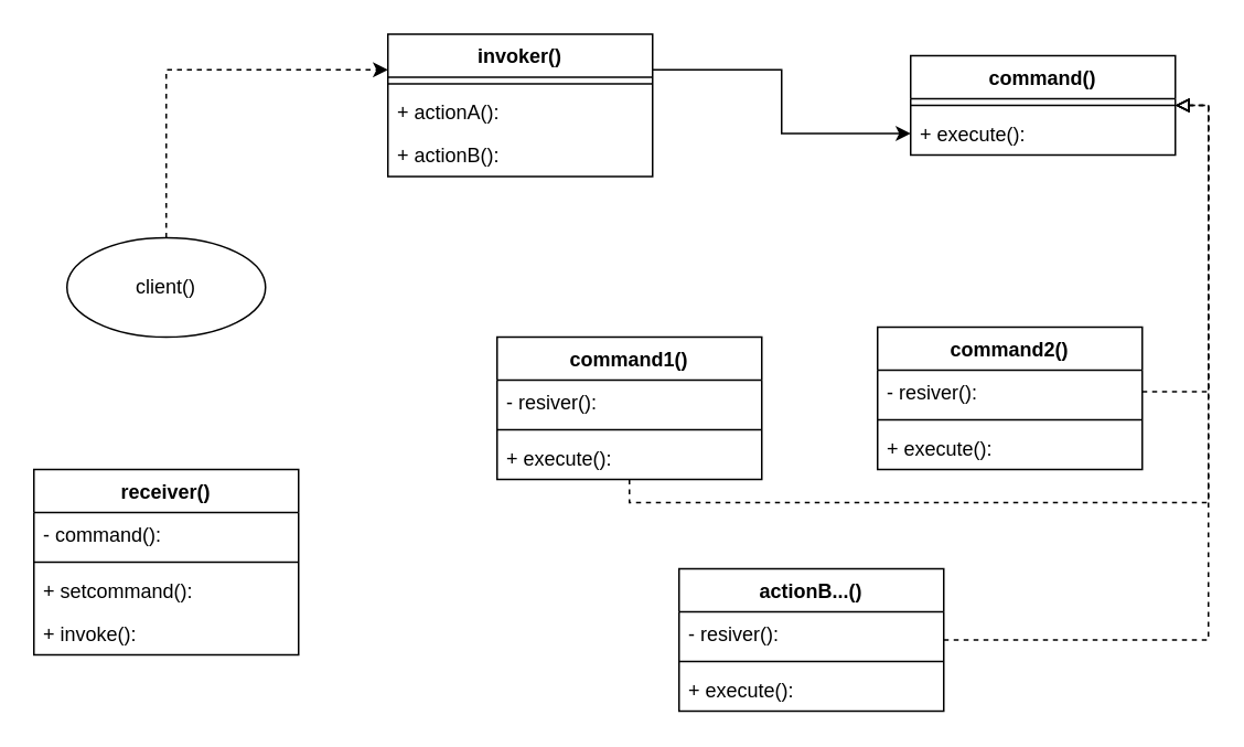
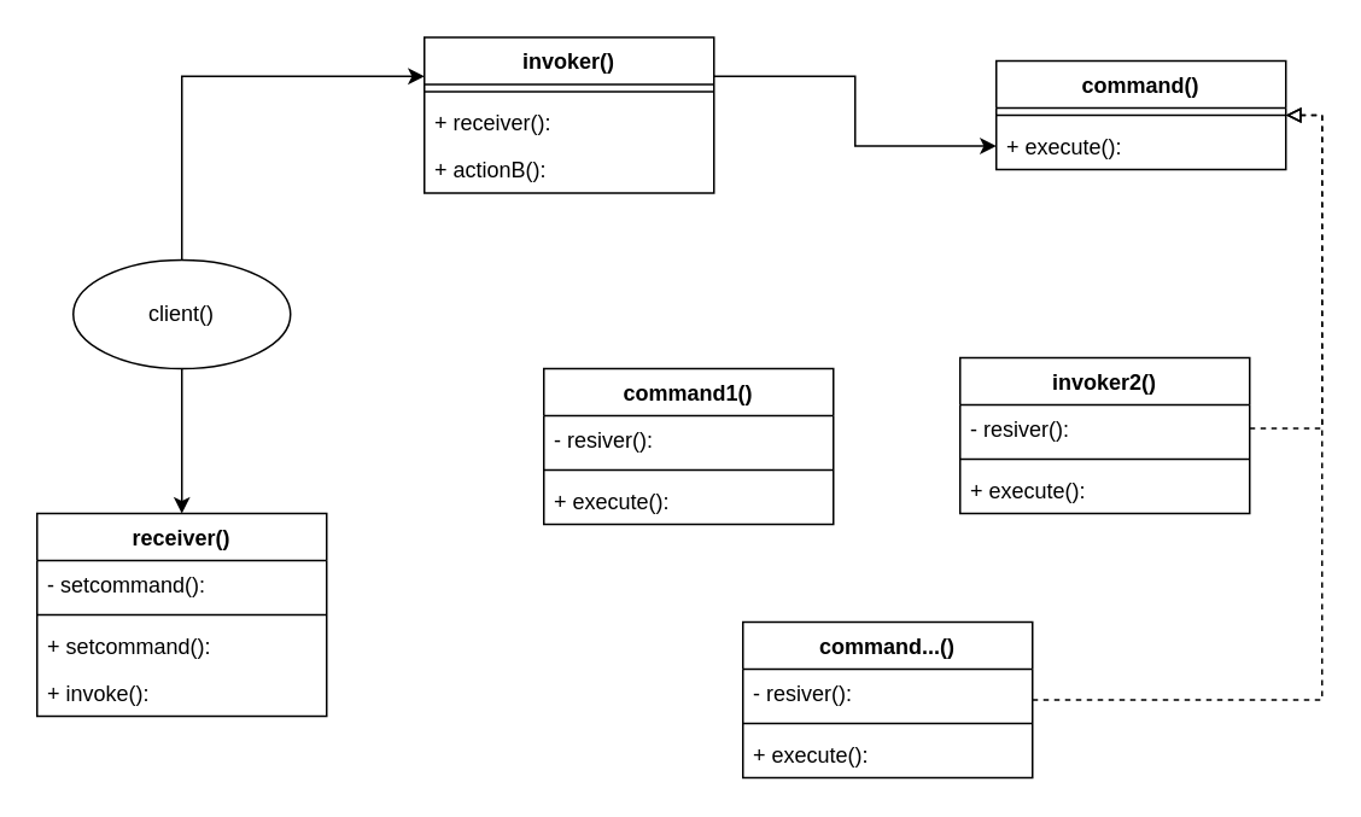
- <mxCell id="15" style="edgeStyle=orthogonalEdgeStyle;rounded=0;orthogonalLoop=1;jettySize=auto;html=1;exitX=0.5;exitY=0;exitDx=0;exitDy=0;entryX=0;entryY=0.25;entryDx=0;entryDy=0;dashed=1;" edge="1" parent="1" source="17" target="6"><mxGeometry relative="1" as="geometry" /></mxCell>
+ <mxCell id="15" style="edgeStyle=orthogonalEdgeStyle;rounded=0;orthogonalLoop=1;jettySize=auto;html=1;exitX=0.5;exitY=0;exitDx=0;exitDy=0;entryX=0;entryY=0.25;entryDx=0;entryDy=0;" edge="1" parent="1" source="17" target="6"><mxGeometry relative="1" as="geometry" /></mxCell>
- <mxCell id="8" value="+ actionA():" style="text;strokeColor=none;fillColor=none;align=left;verticalAlign=top;spacingLeft=4;spacingRight=4;overflow=hidden;rotatable=0;points=[[0,0.5],[1,0.5]];portConstraint=eastwest;whiteSpace=wrap;html=1;" vertex="1" parent="6"><mxGeometry y="34" width="160" height="26" as="geometry" /></mxCell>
+ <mxCell id="8" value="+ receiver():" style="text;strokeColor=none;fillColor=none;align=left;verticalAlign=top;spacingLeft=4;spacingRight=4;overflow=hidden;rotatable=0;points=[[0,0.5],[1,0.5]];portConstraint=eastwest;whiteSpace=wrap;html=1;" vertex="1" parent="6"><mxGeometry y="34" width="160" height="26" as="geometry" /></mxCell>
- <mxCell id="23" value="command2()" style="swimlane;fontStyle=1;align=center;verticalAlign=top;childLayout=stackLayout;horizontal=1;startSize=26;horizontalStack=0;resizeParent=1;resizeParentMax=0;resizeLast=0;collapsible=1;marginBottom=0;whiteSpace=wrap;html=1;" vertex="1" parent="1"><mxGeometry x="530" y="197" width="160" height="86" as="geometry" /></mxCell>
+ <mxCell id="23" value="invoker2()" style="swimlane;fontStyle=1;align=center;verticalAlign=top;childLayout=stackLayout;horizontal=1;startSize=26;horizontalStack=0;resizeParent=1;resizeParentMax=0;resizeLast=0;collapsible=1;marginBottom=0;whiteSpace=wrap;html=1;" vertex="1" parent="1"><mxGeometry x="530" y="197" width="160" height="86" as="geometry" /></mxCell>
+ <mxCell id="16" style="edgeStyle=orthogonalEdgeStyle;rounded=0;orthogonalLoop=1;jettySize=auto;html=1;exitX=0.5;exitY=1;exitDx=0;exitDy=0;entryX=0.5;entryY=0;entryDx=0;entryDy=0;" edge="1" parent="1" source="17" target="10"><mxGeometry relative="1" as="geometry" /></mxCell>
- <mxCell id="18" style="edgeStyle=orthogonalEdgeStyle;rounded=0;orthogonalLoop=1;jettySize=auto;html=1;entryX=1;entryY=0.5;entryDx=0;entryDy=0;dashed=1;endArrow=block;endFill=0;" edge="1" parent="1" source="19" target="2"><mxGeometry relative="1" as="geometry"><Array as="points"><mxPoint x="380" y="303" /><mxPoint x="730" y="303" /><mxPoint x="730" y="63" /></Array></mxGeometry></mxCell>
- <mxCell id="11" value="- command():" style="text;strokeColor=none;fillColor=none;align=left;verticalAlign=top;spacingLeft=4;spacingRight=4;overflow=hidden;rotatable=0;points=[[0,0.5],[1,0.5]];portConstraint=eastwest;whiteSpace=wrap;html=1;" vertex="1" parent="10"><mxGeometry y="26" width="160" height="26" as="geometry" /></mxCell>
+ <mxCell id="11" value="- setcommand():" style="text;strokeColor=none;fillColor=none;align=left;verticalAlign=top;spacingLeft=4;spacingRight=4;overflow=hidden;rotatable=0;points=[[0,0.5],[1,0.5]];portConstraint=eastwest;whiteSpace=wrap;html=1;" vertex="1" parent="10"><mxGeometry y="26" width="160" height="26" as="geometry" /></mxCell>
- <mxCell id="27" value="actionB...()" style="swimlane;fontStyle=1;align=center;verticalAlign=top;childLayout=stackLayout;horizontal=1;startSize=26;horizontalStack=0;resizeParent=1;resizeParentMax=0;resizeLast=0;collapsible=1;marginBottom=0;whiteSpace=wrap;html=1;" vertex="1" parent="1"><mxGeometry x="410" y="343" width="160" height="86" as="geometry" /></mxCell>
+ <mxCell id="27" value="command...()" style="swimlane;fontStyle=1;align=center;verticalAlign=top;childLayout=stackLayout;horizontal=1;startSize=26;horizontalStack=0;resizeParent=1;resizeParentMax=0;resizeLast=0;collapsible=1;marginBottom=0;whiteSpace=wrap;html=1;" vertex="1" parent="1"><mxGeometry x="410" y="343" width="160" height="86" as="geometry" /></mxCell>
